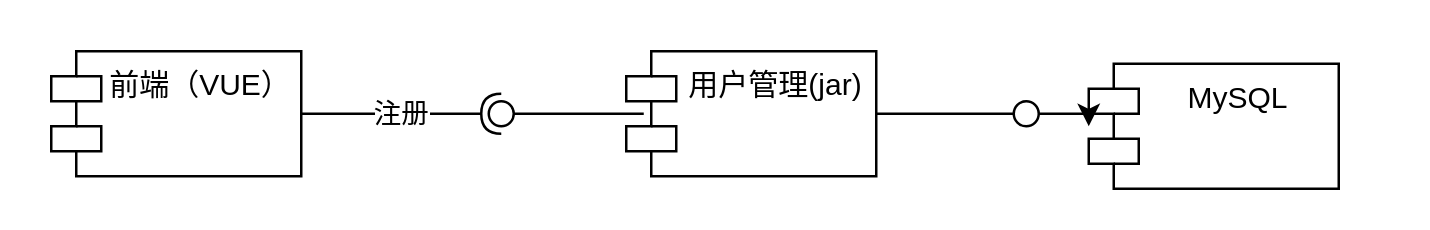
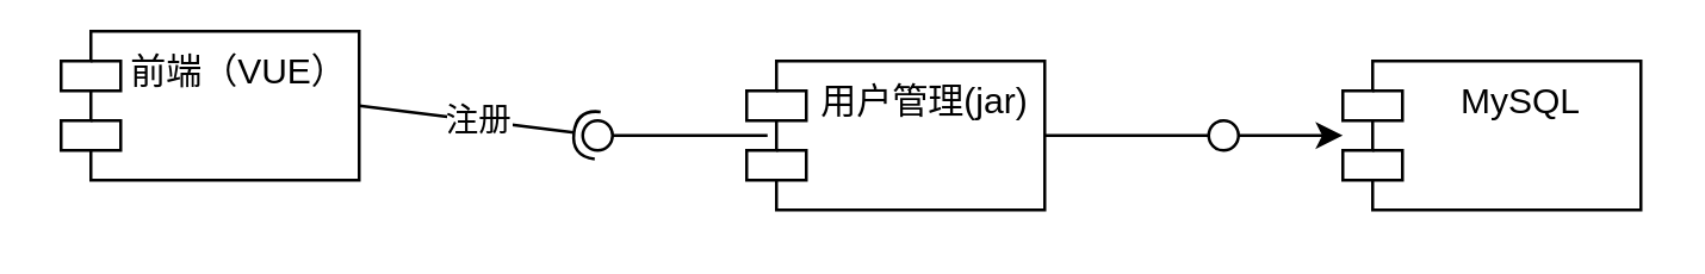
- <mxCell id="2" value="前端（VUE）" style="shape=module;align=left;spacingLeft=20;align=center;verticalAlign=top;" parent="1" vertex="1"><mxGeometry x="20" y="20" width="100" height="50" as="geometry" /></mxCell>
+ <mxCell id="2" value="前端（VUE）" style="shape=module;align=left;spacingLeft=20;align=center;verticalAlign=top;" parent="1" vertex="1"><mxGeometry x="20" y="10" width="100" height="50" as="geometry" /></mxCell>
- <mxCell id="4" value="MySQL" style="shape=module;align=left;spacingLeft=20;align=center;verticalAlign=top;" parent="1" vertex="1"><mxGeometry x="435" y="25" width="100" height="50" as="geometry" /></mxCell>
+ <mxCell id="4" value="MySQL" style="shape=module;align=left;spacingLeft=20;align=center;verticalAlign=top;" parent="1" vertex="1"><mxGeometry x="450" y="20" width="100" height="50" as="geometry" /></mxCell>
